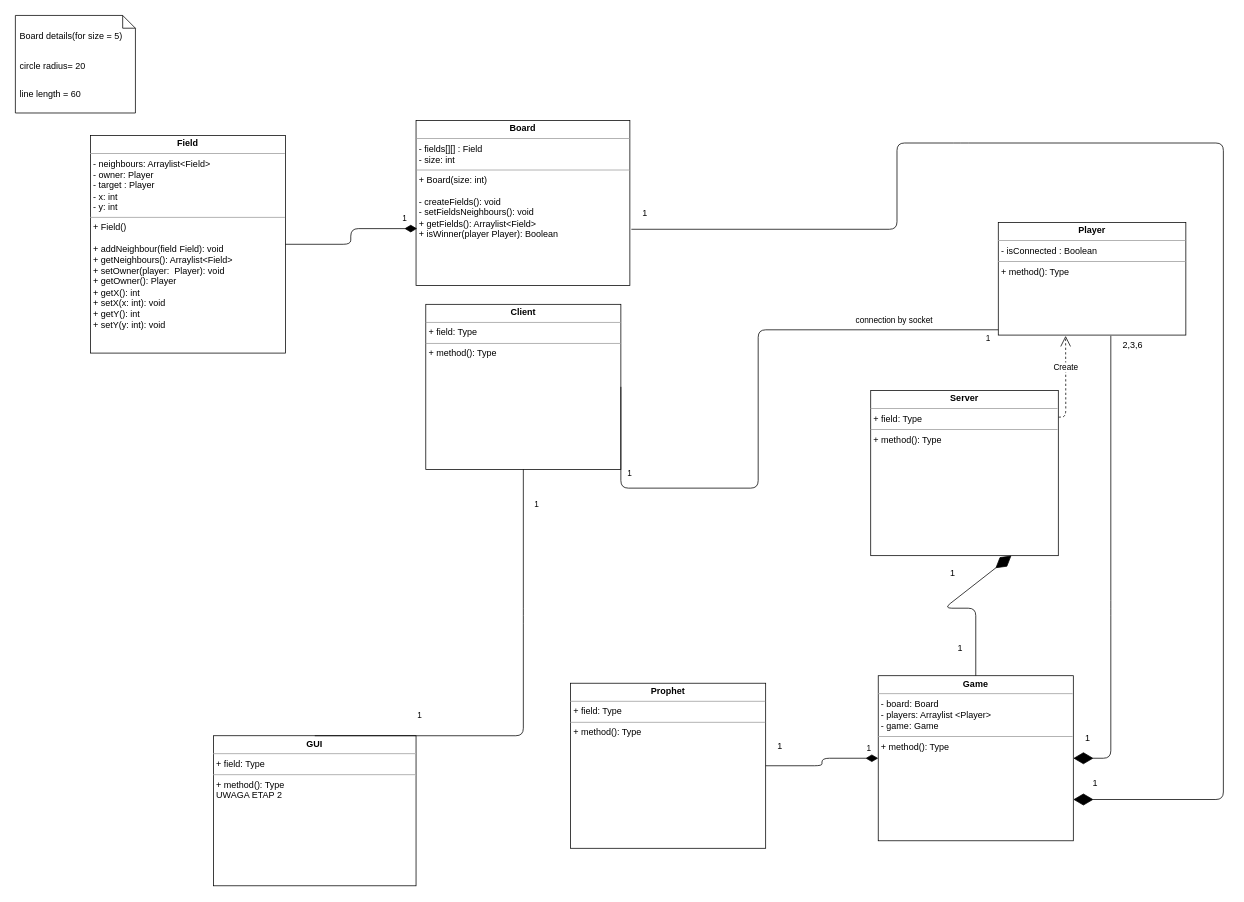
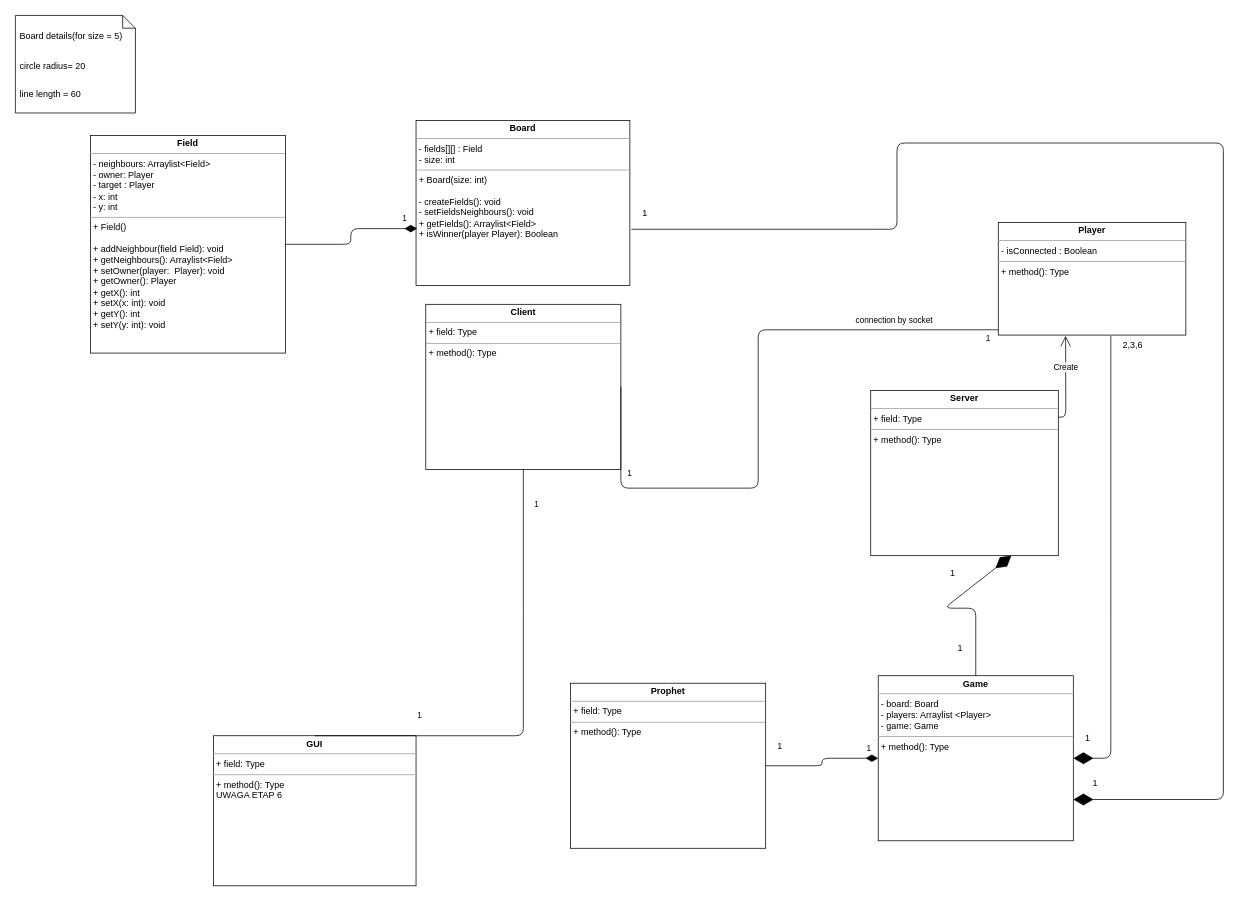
- <mxCell id="27" value="Create" style="endArrow=open;endSize=12;dashed=1;html=1;entryX=0.359;entryY=1.007;entryDx=0;entryDy=0;exitX=1.002;exitY=0.161;exitDx=0;exitDy=0;exitPerimeter=0;entryPerimeter=0;" edge="1" parent="1" source="2" target="5"><mxGeometry x="0.298" width="160" relative="1" as="geometry"><mxPoint x="1550" y="555" as="sourcePoint" /><mxPoint x="1420" y="745" as="targetPoint" /><Array as="points"><mxPoint x="1420" y="555" /></Array><mxPoint as="offset" /></mxGeometry></mxCell>
+ <mxCell id="27" value="Create" style="endArrow=open;endSize=12;dashed=0;html=1;entryX=0.359;entryY=1.007;entryDx=0;entryDy=0;exitX=1.002;exitY=0.161;exitDx=0;exitDy=0;exitPerimeter=0;entryPerimeter=0;" edge="1" parent="1" source="2" target="5"><mxGeometry x="0.298" width="160" relative="1" as="geometry"><mxPoint x="1550" y="555" as="sourcePoint" /><mxPoint x="1420" y="745" as="targetPoint" /><Array as="points"><mxPoint x="1420" y="555" /></Array><mxPoint as="offset" /></mxGeometry></mxCell>
- <mxCell id="11" value="&lt;p style=&quot;margin: 0px ; margin-top: 4px ; text-align: center&quot;&gt;&lt;b&gt;GUI&lt;/b&gt;&lt;/p&gt;&lt;hr size=&quot;1&quot;&gt;&lt;p style=&quot;margin: 0px ; margin-left: 4px&quot;&gt;+ field: Type&lt;/p&gt;&lt;hr size=&quot;1&quot;&gt;&lt;p style=&quot;margin: 0px ; margin-left: 4px&quot;&gt;+ method(): Type&lt;/p&gt;&lt;p style=&quot;margin: 0px ; margin-left: 4px&quot;&gt;UWAGA ETAP 2&lt;/p&gt;" style="verticalAlign=top;align=left;overflow=fill;fontSize=12;fontFamily=Helvetica;html=1;" parent="1" vertex="1"><mxGeometry x="284" y="980" width="270" height="200" as="geometry" /></mxCell>
+ <mxCell id="11" value="&lt;p style=&quot;margin: 0px ; margin-top: 4px ; text-align: center&quot;&gt;&lt;b&gt;GUI&lt;/b&gt;&lt;/p&gt;&lt;hr size=&quot;1&quot;&gt;&lt;p style=&quot;margin: 0px ; margin-left: 4px&quot;&gt;+ field: Type&lt;/p&gt;&lt;hr size=&quot;1&quot;&gt;&lt;p style=&quot;margin: 0px ; margin-left: 4px&quot;&gt;+ method(): Type&lt;/p&gt;&lt;p style=&quot;margin: 0px ; margin-left: 4px&quot;&gt;UWAGA ETAP 6&lt;/p&gt;" style="verticalAlign=top;align=left;overflow=fill;fontSize=12;fontFamily=Helvetica;html=1;" parent="1" vertex="1"><mxGeometry x="284" y="980" width="270" height="200" as="geometry" /></mxCell>
